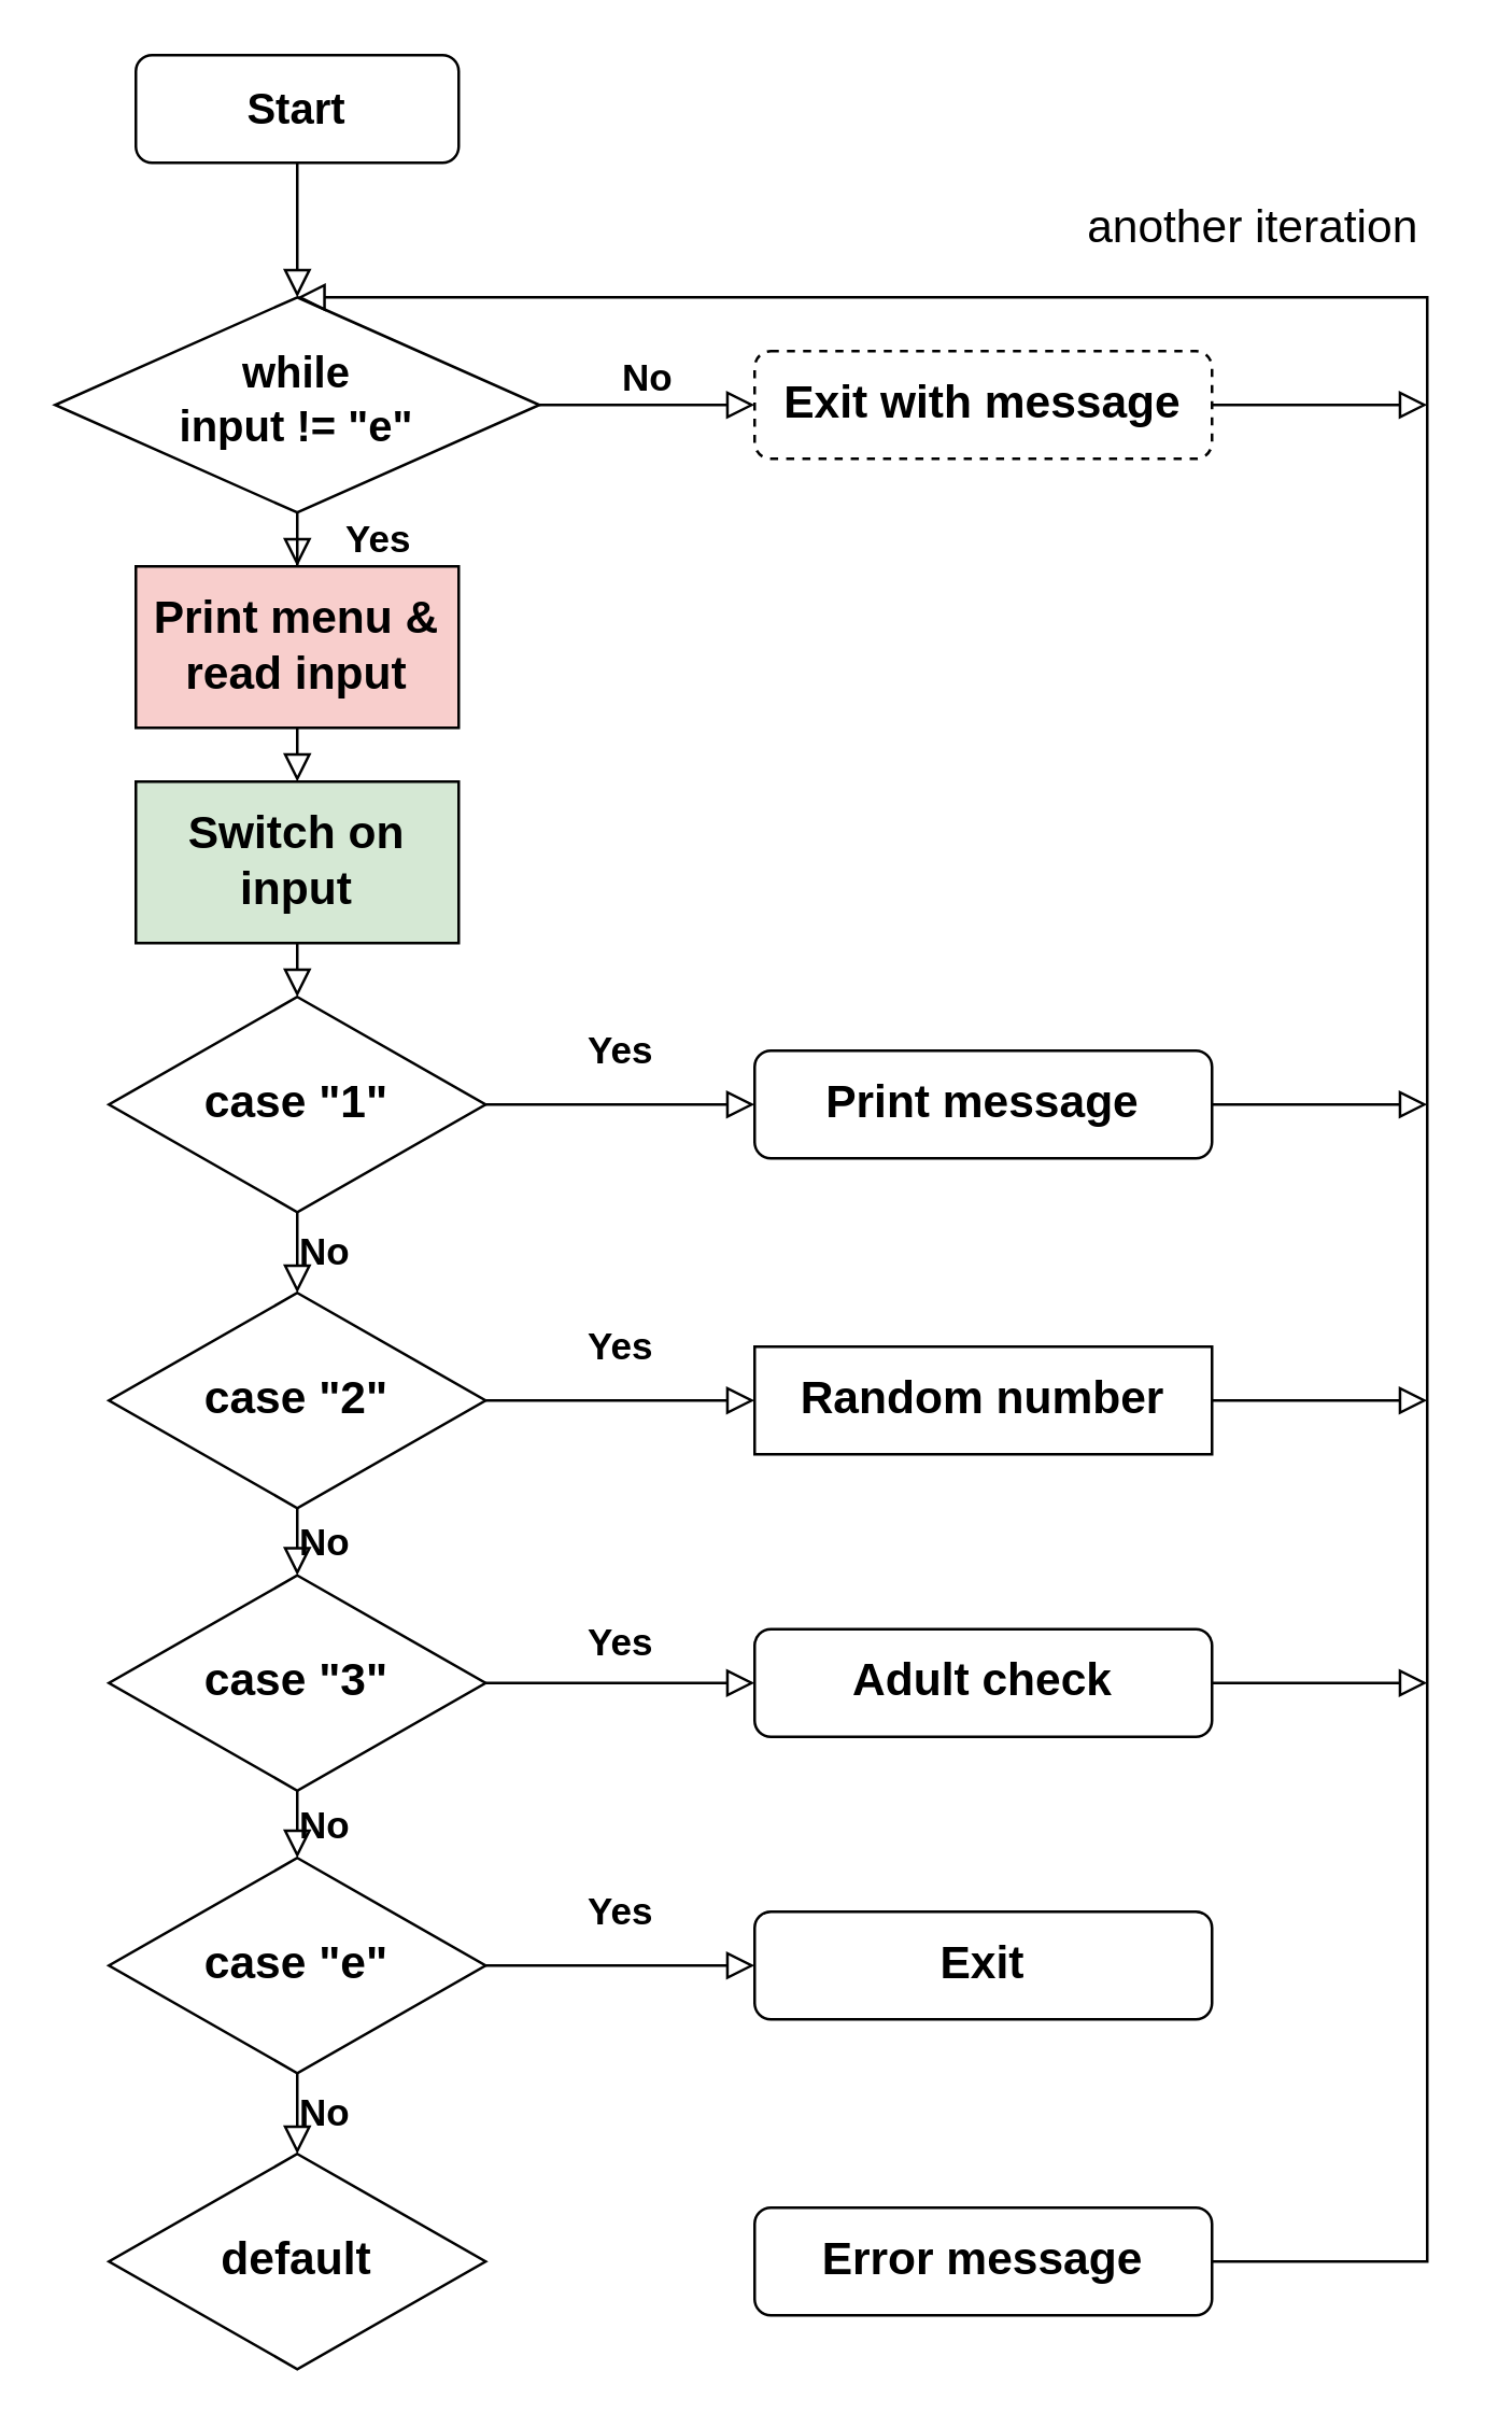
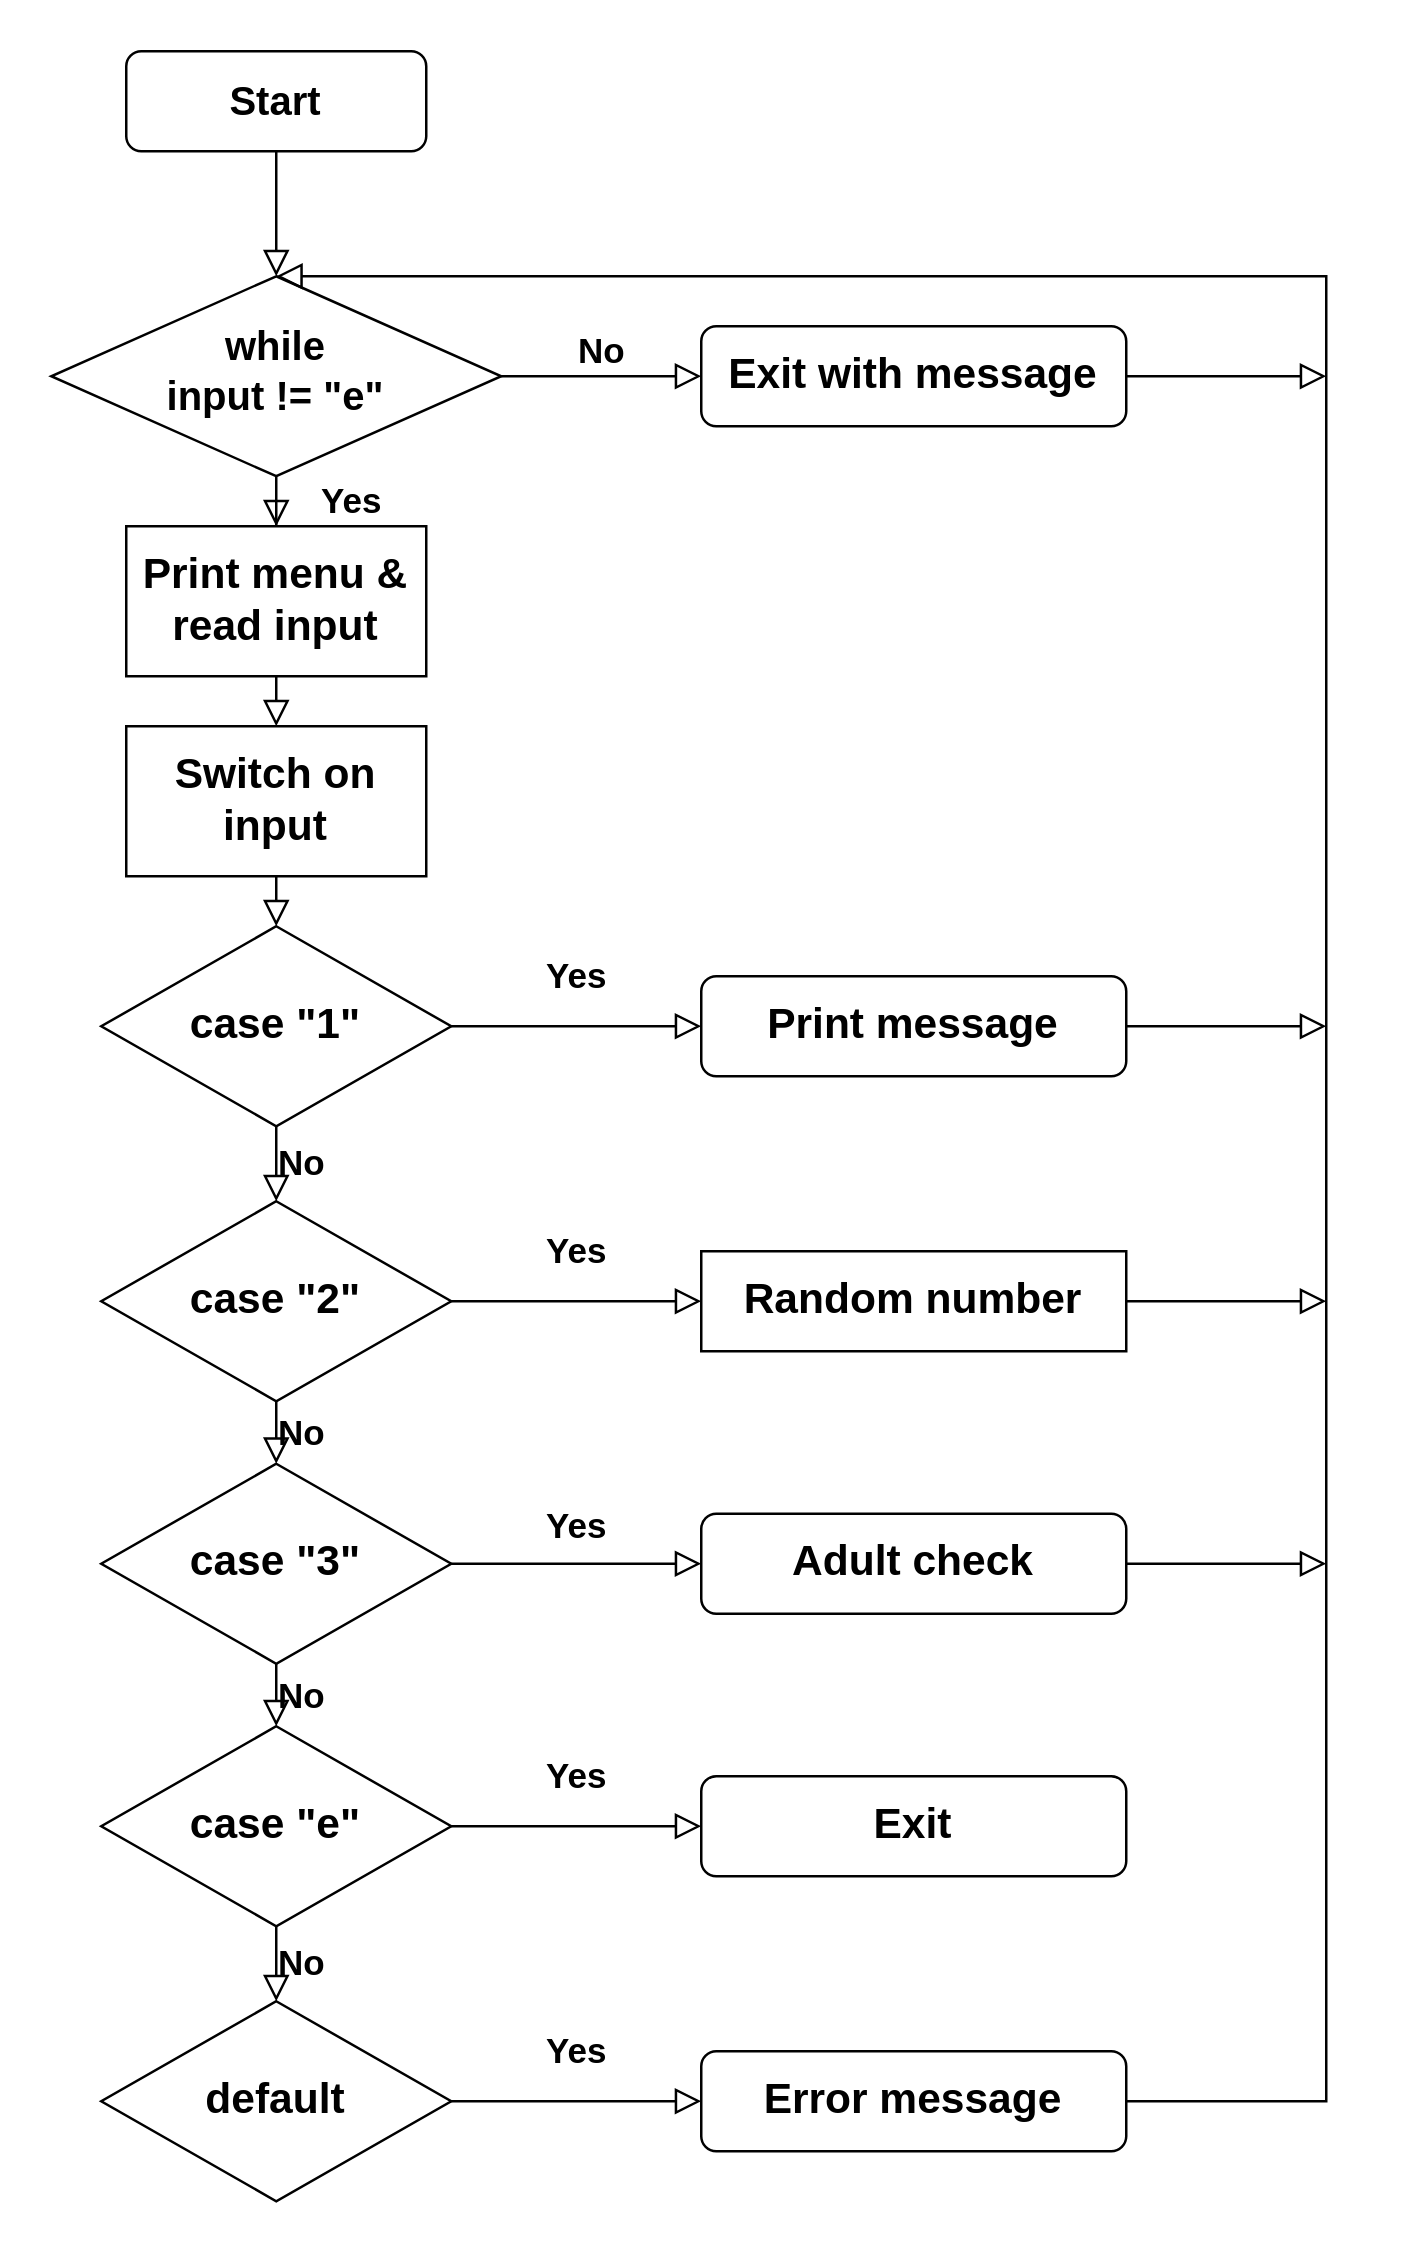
- <mxCell id="10" value="another iteration" style="text;html=1;align=center;verticalAlign=middle;resizable=0;points=[];autosize=1;strokeColor=none;fillColor=none;fontSize=17;" parent="1" vertex="1"><mxGeometry x="390" y="70" width="150" height="30" as="geometry" /></mxCell>
- <mxCell id="7" value="&lt;b&gt;&lt;font style=&quot;font-size: 17px;&quot;&gt;Exit with message&lt;/font&gt;&lt;/b&gt;" style="rounded=1;whiteSpace=wrap;html=1;fontSize=12;glass=0;strokeWidth=1;shadow=0;dashed=1;" parent="1" vertex="1"><mxGeometry x="280" y="130" width="170" height="40" as="geometry" /></mxCell>
+ <mxCell id="7" value="&lt;b&gt;&lt;font style=&quot;font-size: 17px;&quot;&gt;Exit with message&lt;/font&gt;&lt;/b&gt;" style="rounded=1;whiteSpace=wrap;html=1;fontSize=12;glass=0;strokeWidth=1;shadow=0;" parent="1" vertex="1"><mxGeometry x="280" y="130" width="170" height="40" as="geometry" /></mxCell>
- <mxCell id="11" value="&lt;b&gt;&lt;font style=&quot;font-size: 17px;&quot;&gt;Print menu &amp;amp; read input&lt;/font&gt;&lt;/b&gt;" style="rounded=0;whiteSpace=wrap;html=1;fillColor=#f8cecc;" vertex="1" parent="1"><mxGeometry x="50" y="210" width="120" height="60" as="geometry" /></mxCell>
+ <mxCell id="11" value="&lt;b&gt;&lt;font style=&quot;font-size: 17px;&quot;&gt;Print menu &amp;amp; read input&lt;/font&gt;&lt;/b&gt;" style="rounded=0;whiteSpace=wrap;html=1;" vertex="1" parent="1"><mxGeometry x="50" y="210" width="120" height="60" as="geometry" /></mxCell>
- <mxCell id="13" value="&lt;b&gt;&lt;font style=&quot;font-size: 17px;&quot;&gt;Switch on input&lt;/font&gt;&lt;/b&gt;" style="rounded=0;whiteSpace=wrap;html=1;fillColor=#d5e8d4;" parent="1" vertex="1"><mxGeometry x="50" y="290" width="120" height="60" as="geometry" /></mxCell>
+ <mxCell id="13" value="&lt;b&gt;&lt;font style=&quot;font-size: 17px;&quot;&gt;Switch on input&lt;/font&gt;&lt;/b&gt;" style="rounded=0;whiteSpace=wrap;html=1;" parent="1" vertex="1"><mxGeometry x="50" y="290" width="120" height="60" as="geometry" /></mxCell>
+ <mxCell id="31" value="&lt;b style=&quot;border-color: var(--border-color);&quot;&gt;&lt;font style=&quot;border-color: var(--border-color); font-size: 14px;&quot;&gt;Yes&lt;/font&gt;&lt;/b&gt;" style="rounded=0;html=1;jettySize=auto;orthogonalLoop=1;fontSize=11;endArrow=block;endFill=0;endSize=8;strokeWidth=1;shadow=0;labelBackgroundColor=none;edgeStyle=orthogonalEdgeStyle;entryX=0;entryY=0.5;entryDx=0;entryDy=0;exitX=1;exitY=0.5;exitDx=0;exitDy=0;" parent="1" source="8" target="23" edge="1"><mxGeometry y="20" relative="1" as="geometry"><mxPoint as="offset" /><mxPoint x="190" y="840" as="sourcePoint" /><mxPoint x="310" y="550" as="targetPoint" /></mxGeometry></mxCell>
